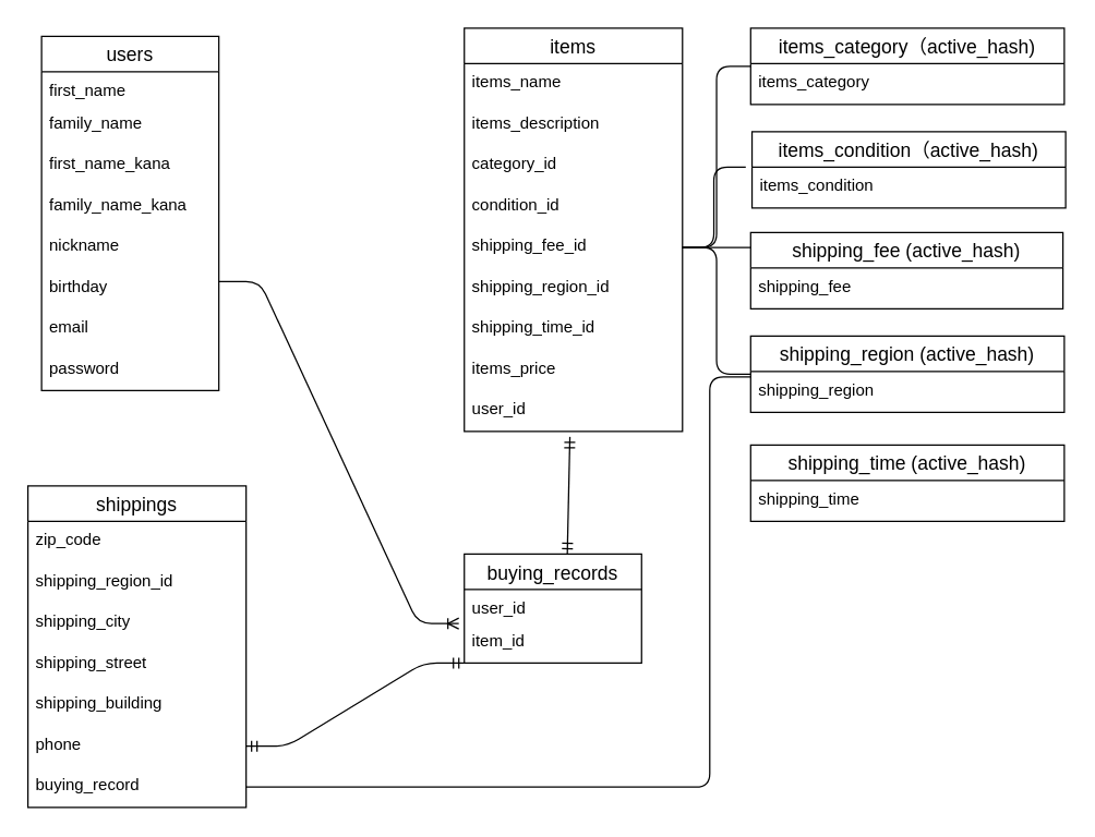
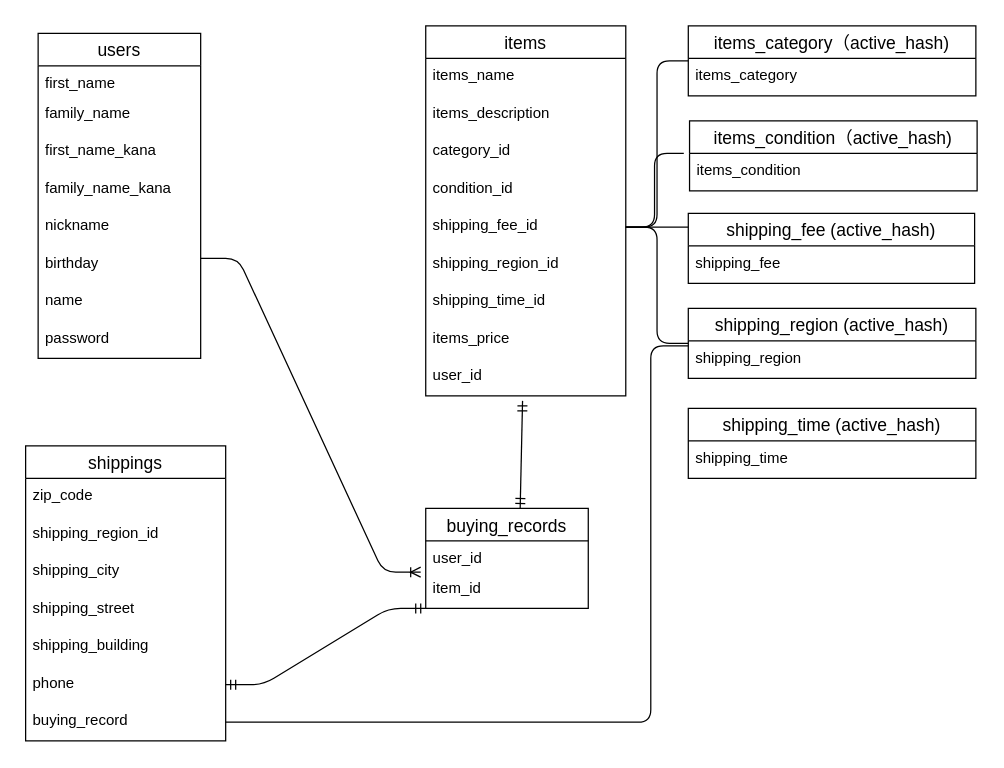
- <mxCell id="9" value="email&#10;" style="text;strokeColor=none;fillColor=none;spacingLeft=4;spacingRight=4;overflow=hidden;rotatable=0;points=[[0,0.5],[1,0.5]];portConstraint=eastwest;fontSize=12;" parent="2" vertex="1"><mxGeometry y="200" width="130" height="30" as="geometry" /></mxCell>
+ <mxCell id="9" value="name&#10;" style="text;strokeColor=none;fillColor=none;spacingLeft=4;spacingRight=4;overflow=hidden;rotatable=0;points=[[0,0.5],[1,0.5]];portConstraint=eastwest;fontSize=12;" parent="2" vertex="1"><mxGeometry y="200" width="130" height="30" as="geometry" /></mxCell>
